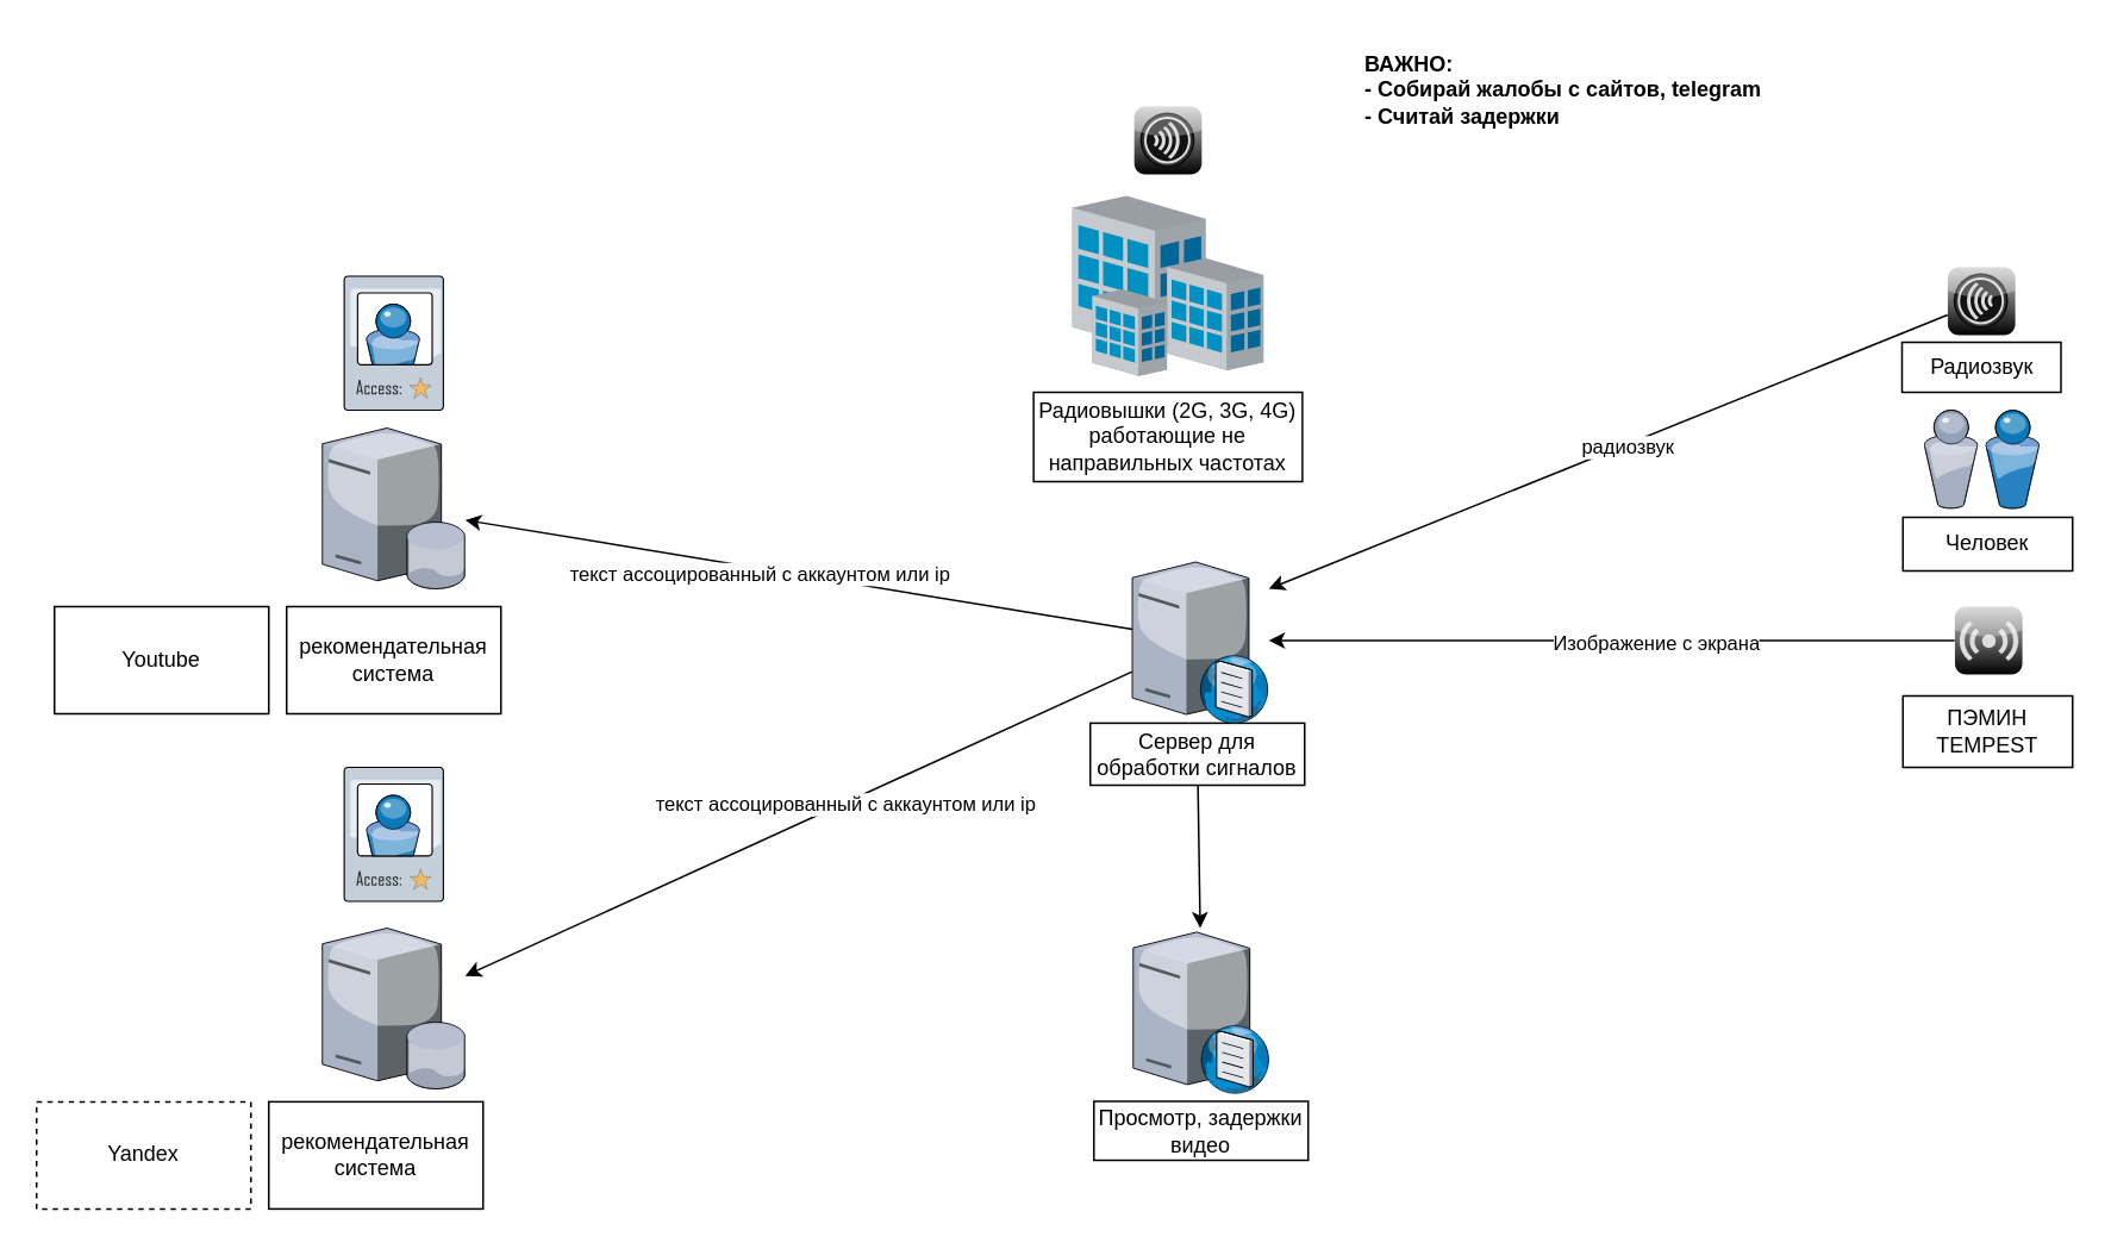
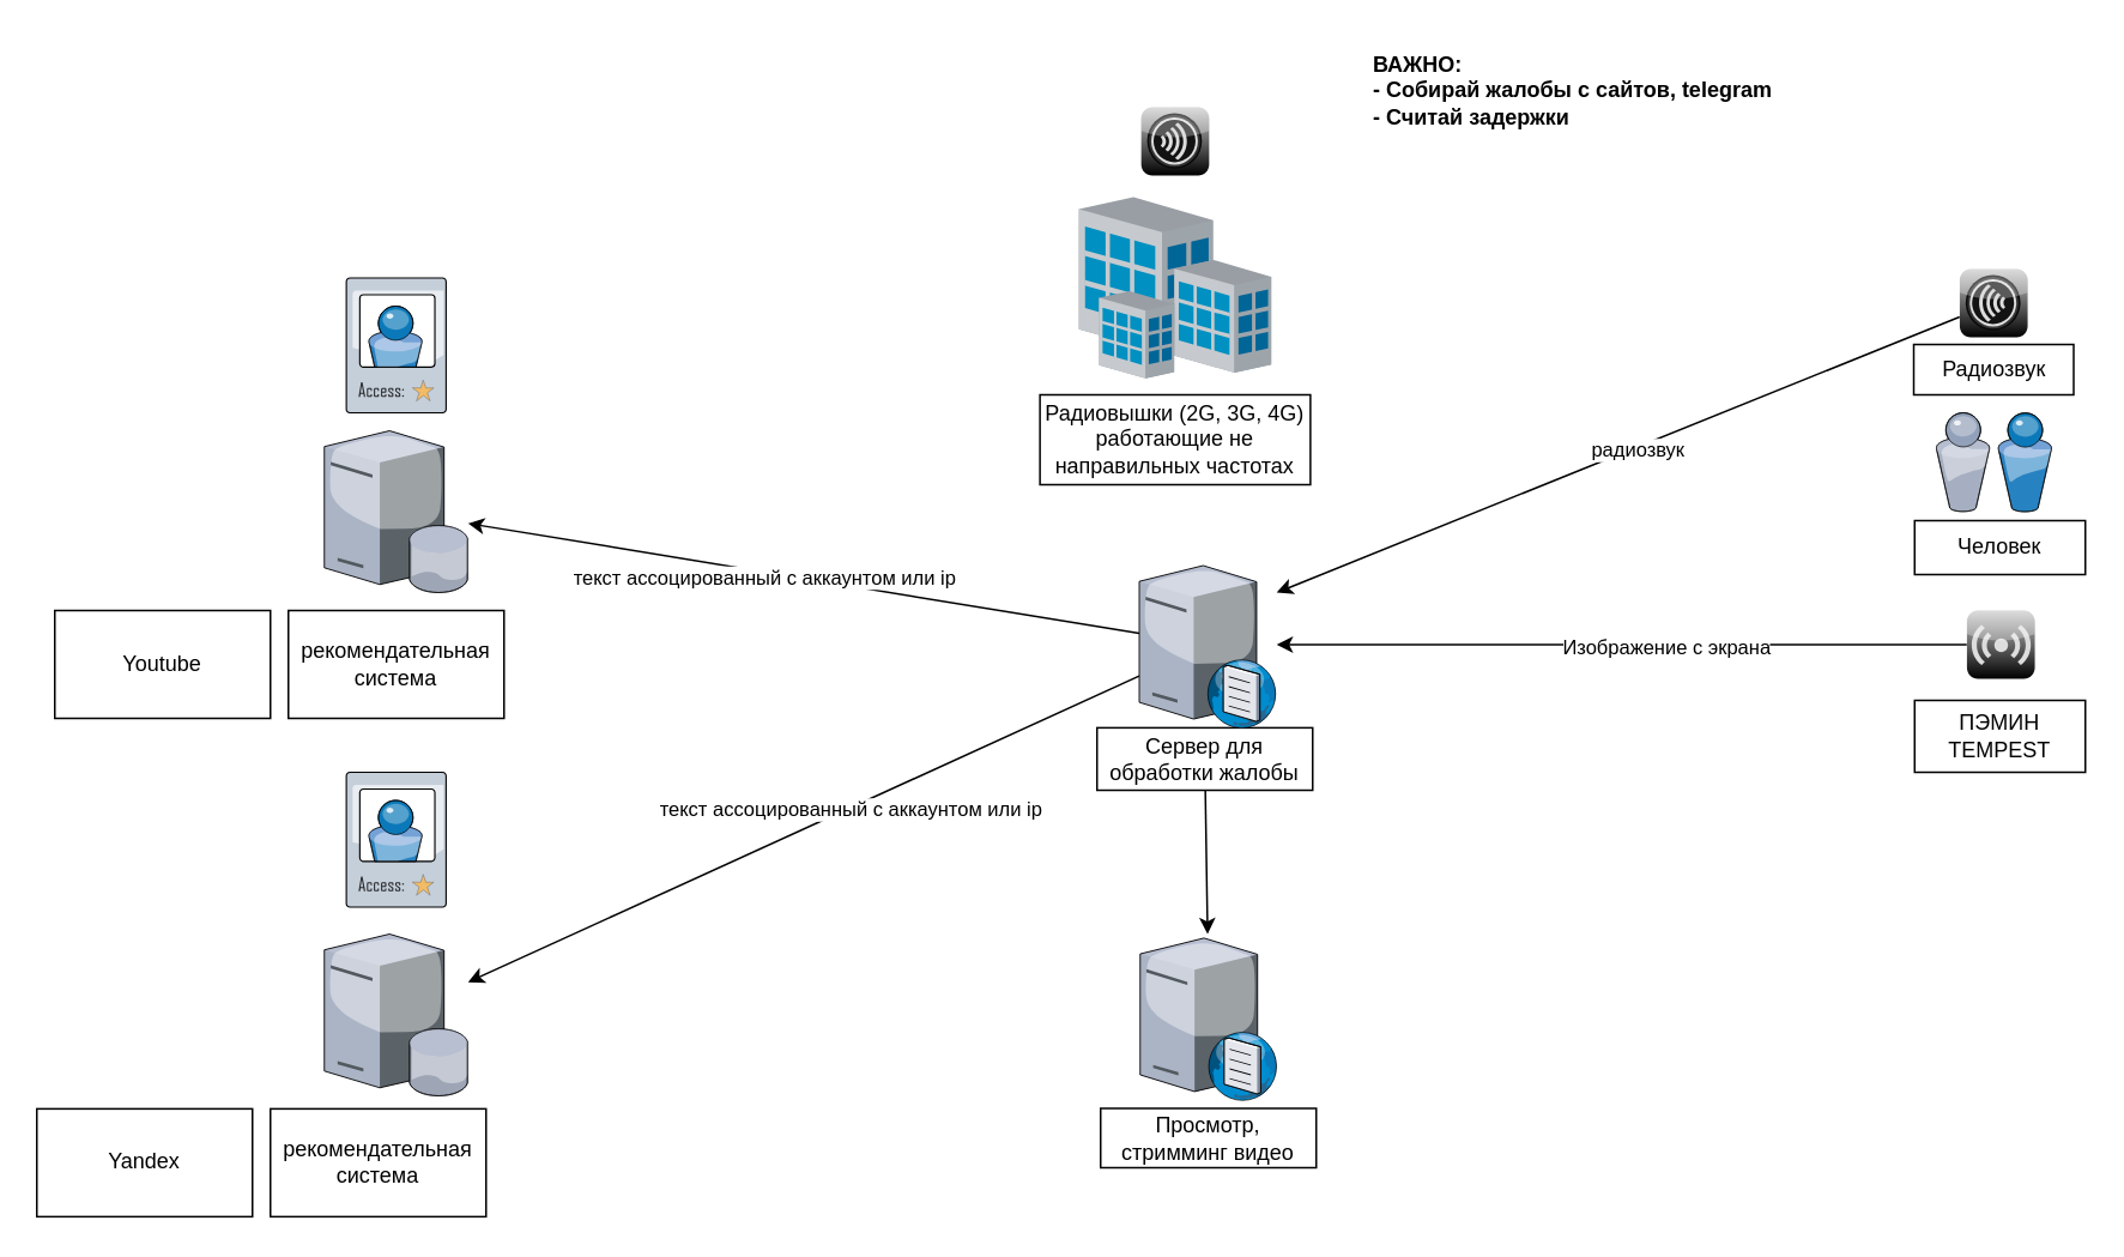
- <mxCell id="16" value="Сервер для обработки сигналов" style="rounded=0;whiteSpace=wrap;html=1;" vertex="1" parent="1"><mxGeometry x="610" y="404.25" width="120" height="34.75" as="geometry" /></mxCell>
+ <mxCell id="16" value="Сервер для обработки жалобы" style="rounded=0;whiteSpace=wrap;html=1;" vertex="1" parent="1"><mxGeometry x="610" y="404.25" width="120" height="34.75" as="geometry" /></mxCell>
- <mxCell id="31" value="Просмотр, задержки видео" style="rounded=0;whiteSpace=wrap;html=1;" vertex="1" parent="1"><mxGeometry x="612" y="616" width="120" height="33" as="geometry" /></mxCell>
+ <mxCell id="31" value="Просмотр, стримминг видео" style="rounded=0;whiteSpace=wrap;html=1;" vertex="1" parent="1"><mxGeometry x="612" y="616" width="120" height="33" as="geometry" /></mxCell>
- <mxCell id="3" value="Yandex" style="rounded=0;whiteSpace=wrap;html=1;dashed=1;" vertex="1" parent="1"><mxGeometry x="20" y="616.25" width="120" height="60" as="geometry" /></mxCell>
+ <mxCell id="3" value="Yandex" style="rounded=0;whiteSpace=wrap;html=1;" vertex="1" parent="1"><mxGeometry x="20" y="616.25" width="120" height="60" as="geometry" /></mxCell>
